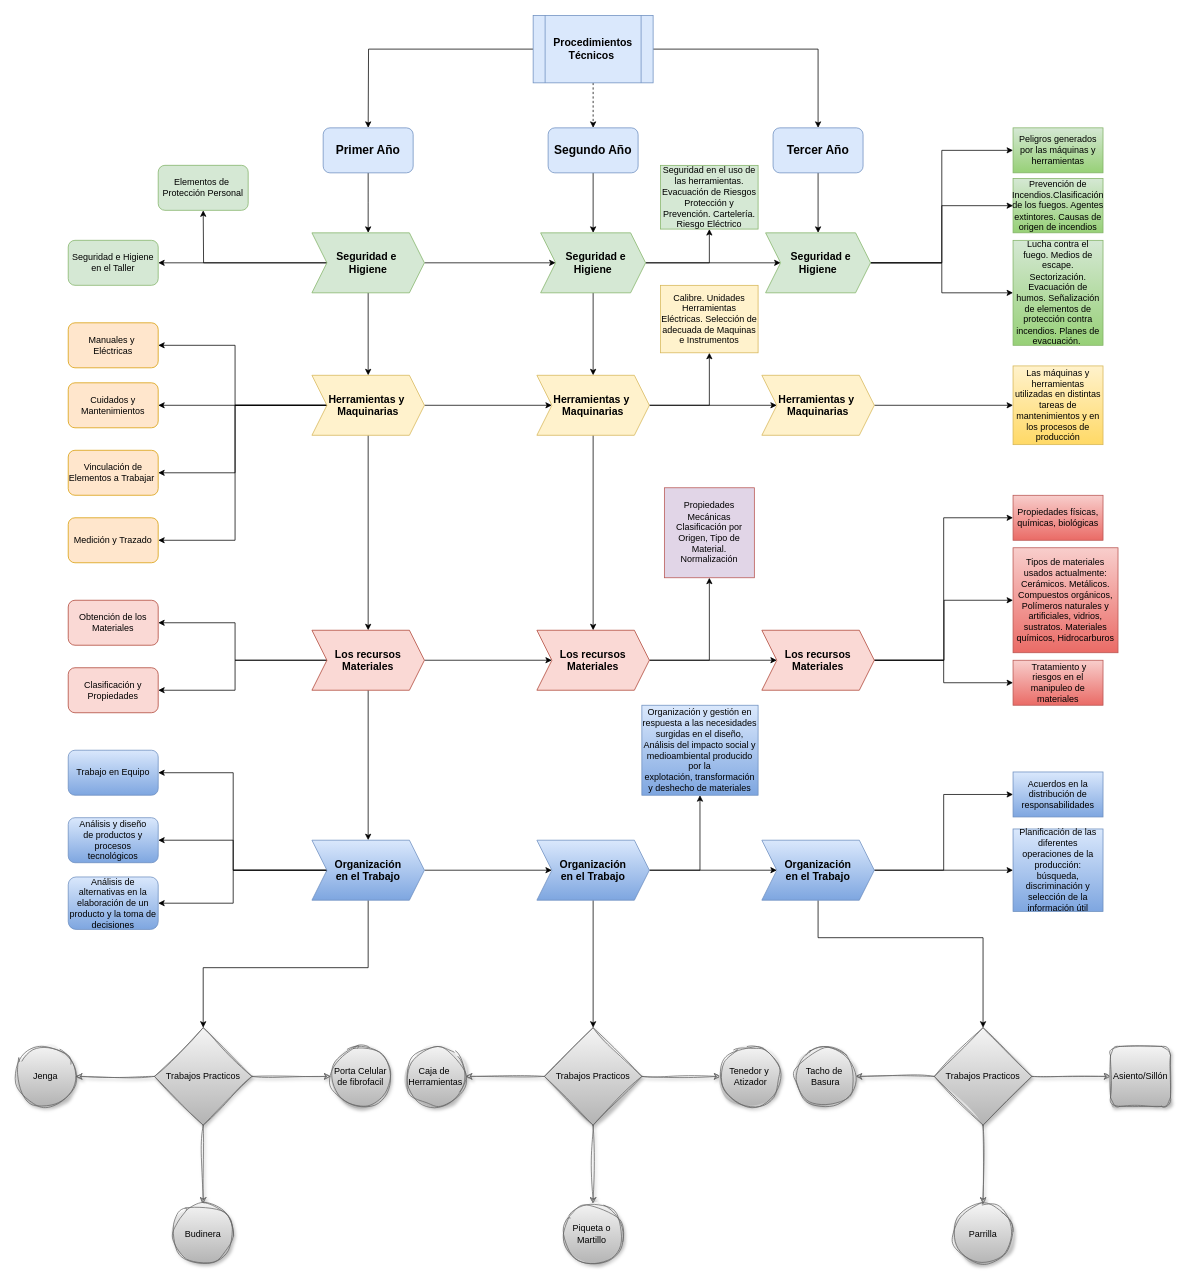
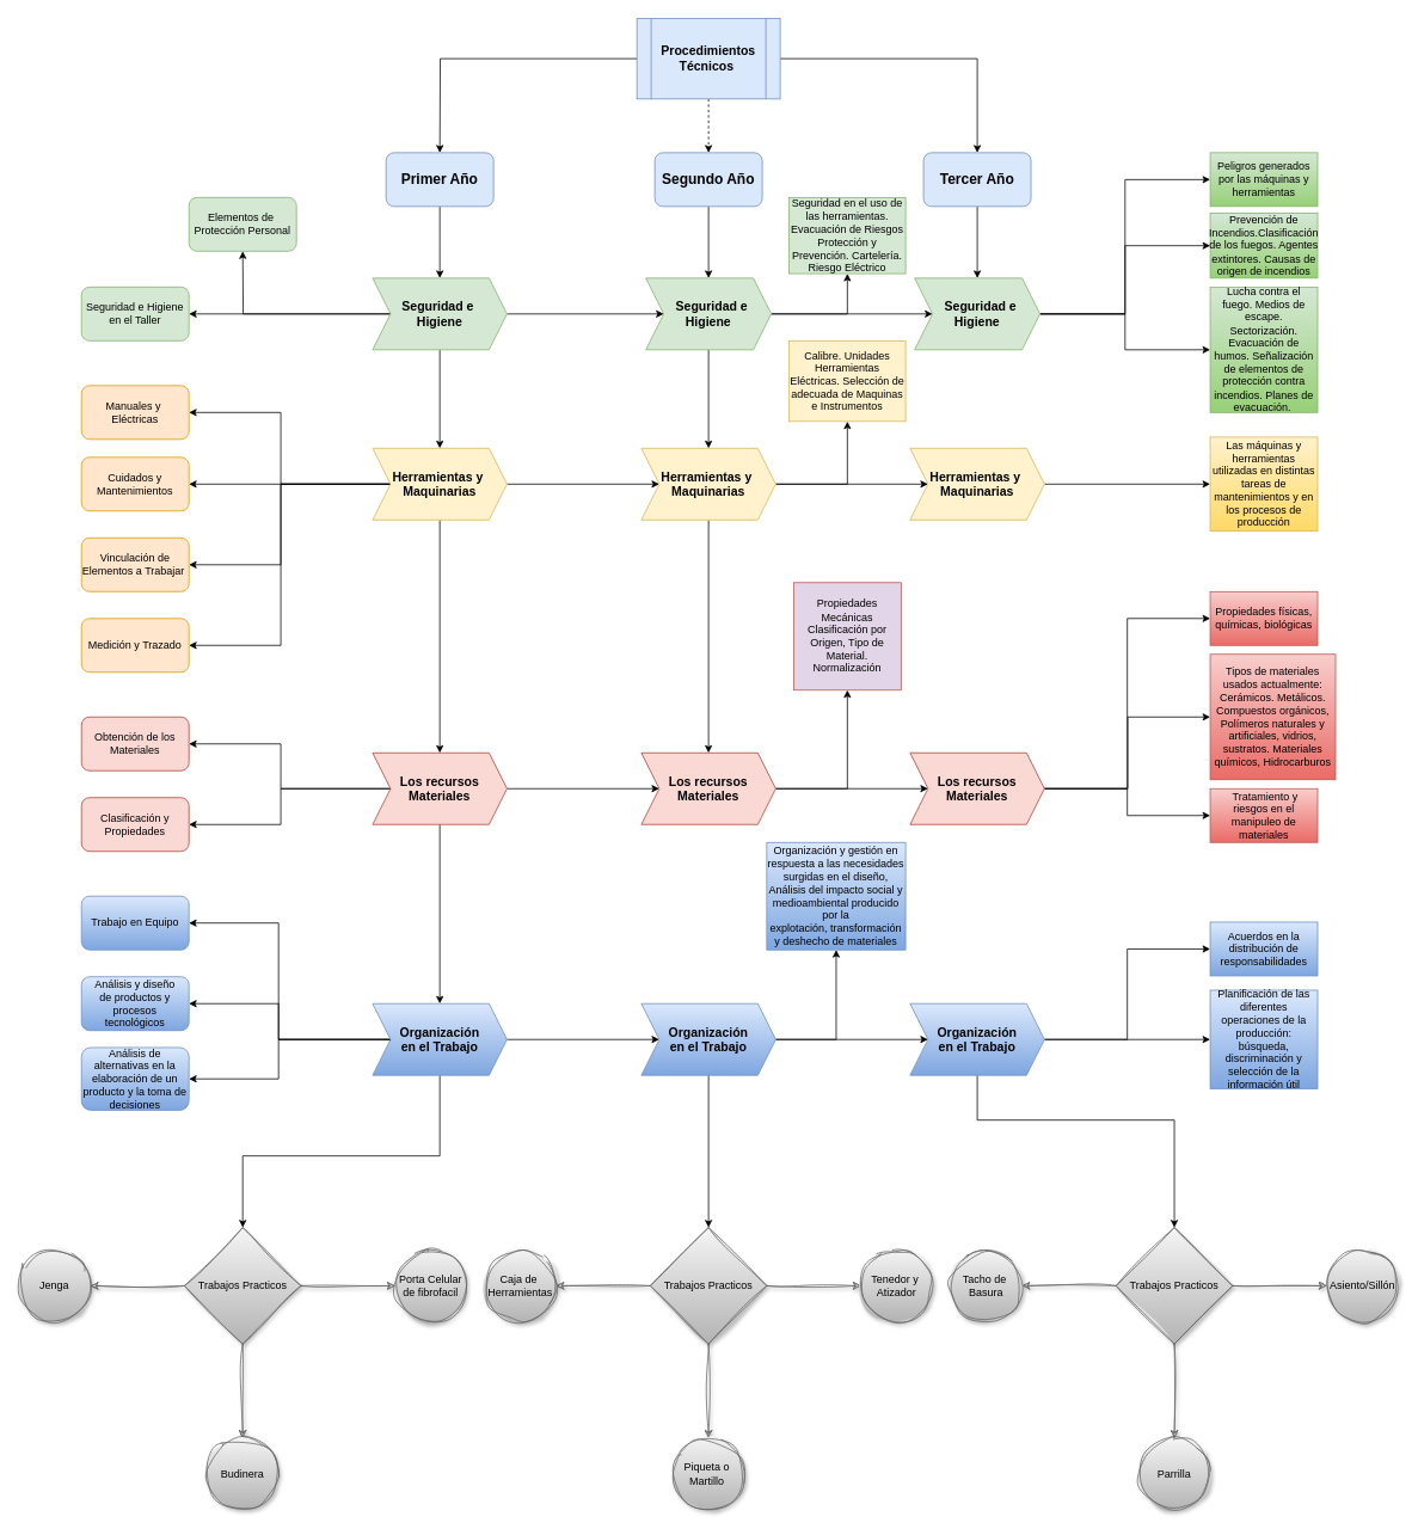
- <mxCell id="99" value="Asiento/Sillón" style="whiteSpace=wrap;html=1;fillColor=#f5f5f5;strokeColor=#666666;shadow=1;snapToPoint=0;enumerate=0;comic=0;backgroundOutline=0;metaEdit=0;fixDash=0;gradientColor=#b3b3b3;sketch=1;curveFitting=1;jiggle=2;rounded=1;" vertex="1" parent="1"><mxGeometry x="1480" y="1395" width="80" height="80" as="geometry" /></mxCell>
+ <mxCell id="99" value="Asiento/Sillón" style="ellipse;whiteSpace=wrap;html=1;fillColor=#f5f5f5;strokeColor=#666666;shadow=1;snapToPoint=0;enumerate=0;comic=0;backgroundOutline=0;metaEdit=0;fixDash=0;gradientColor=#b3b3b3;sketch=1;curveFitting=1;jiggle=2;" vertex="1" parent="1"><mxGeometry x="1480" y="1395" width="80" height="80" as="geometry" /></mxCell>
